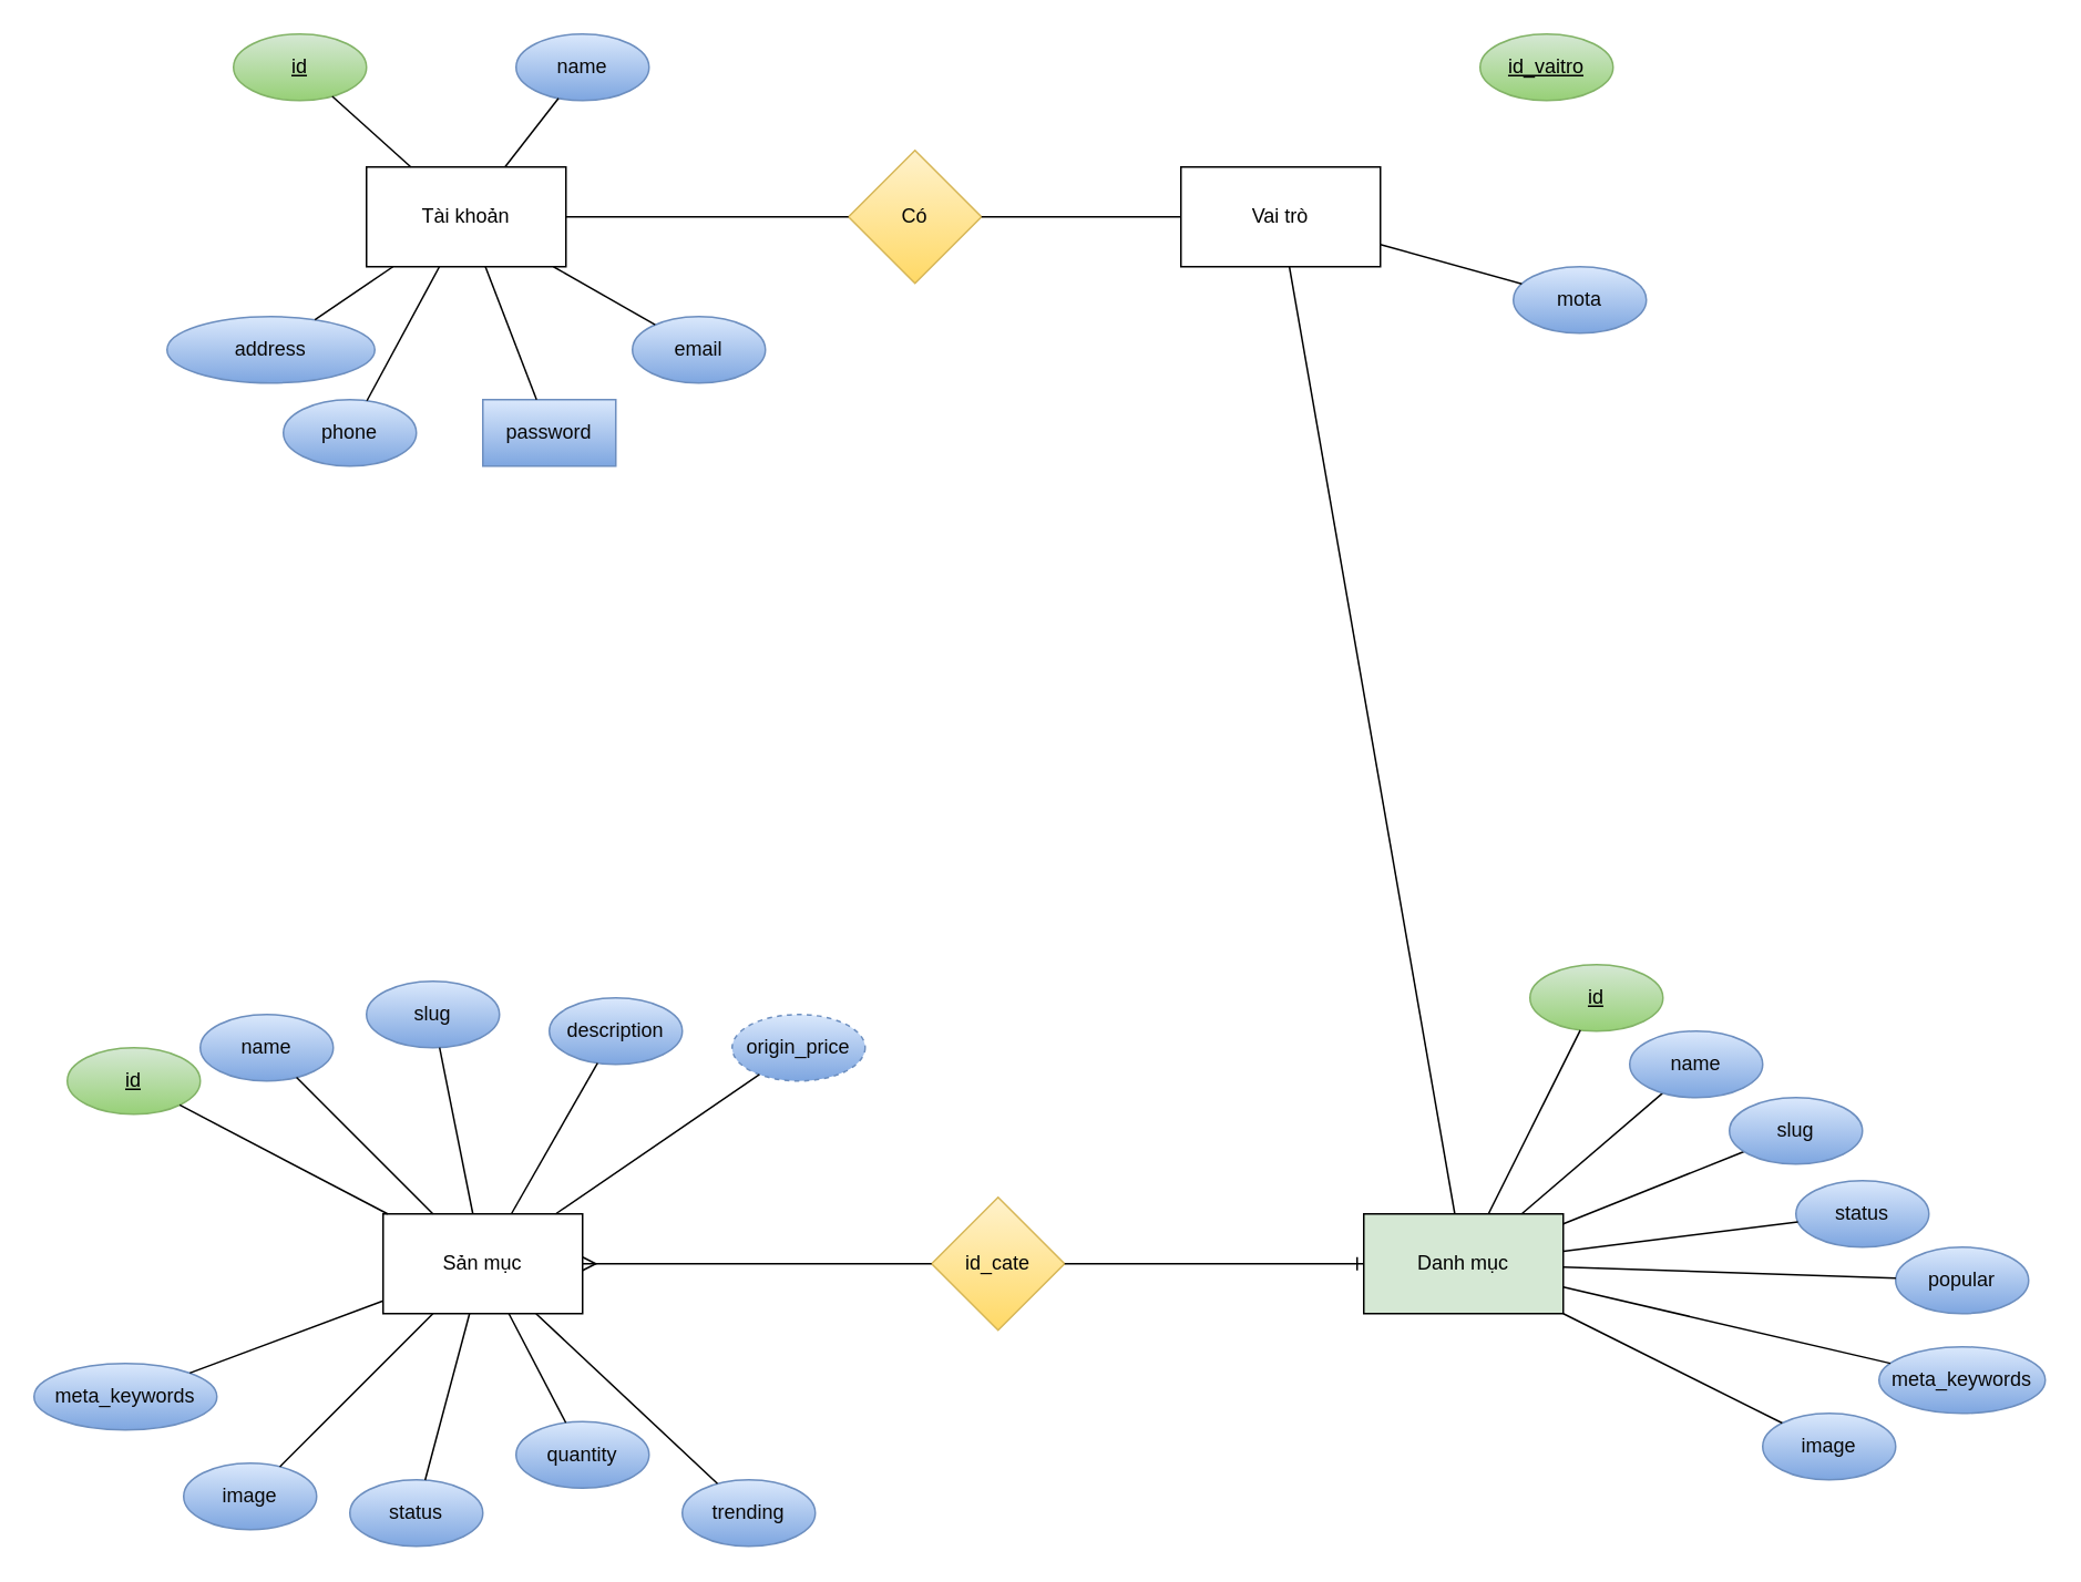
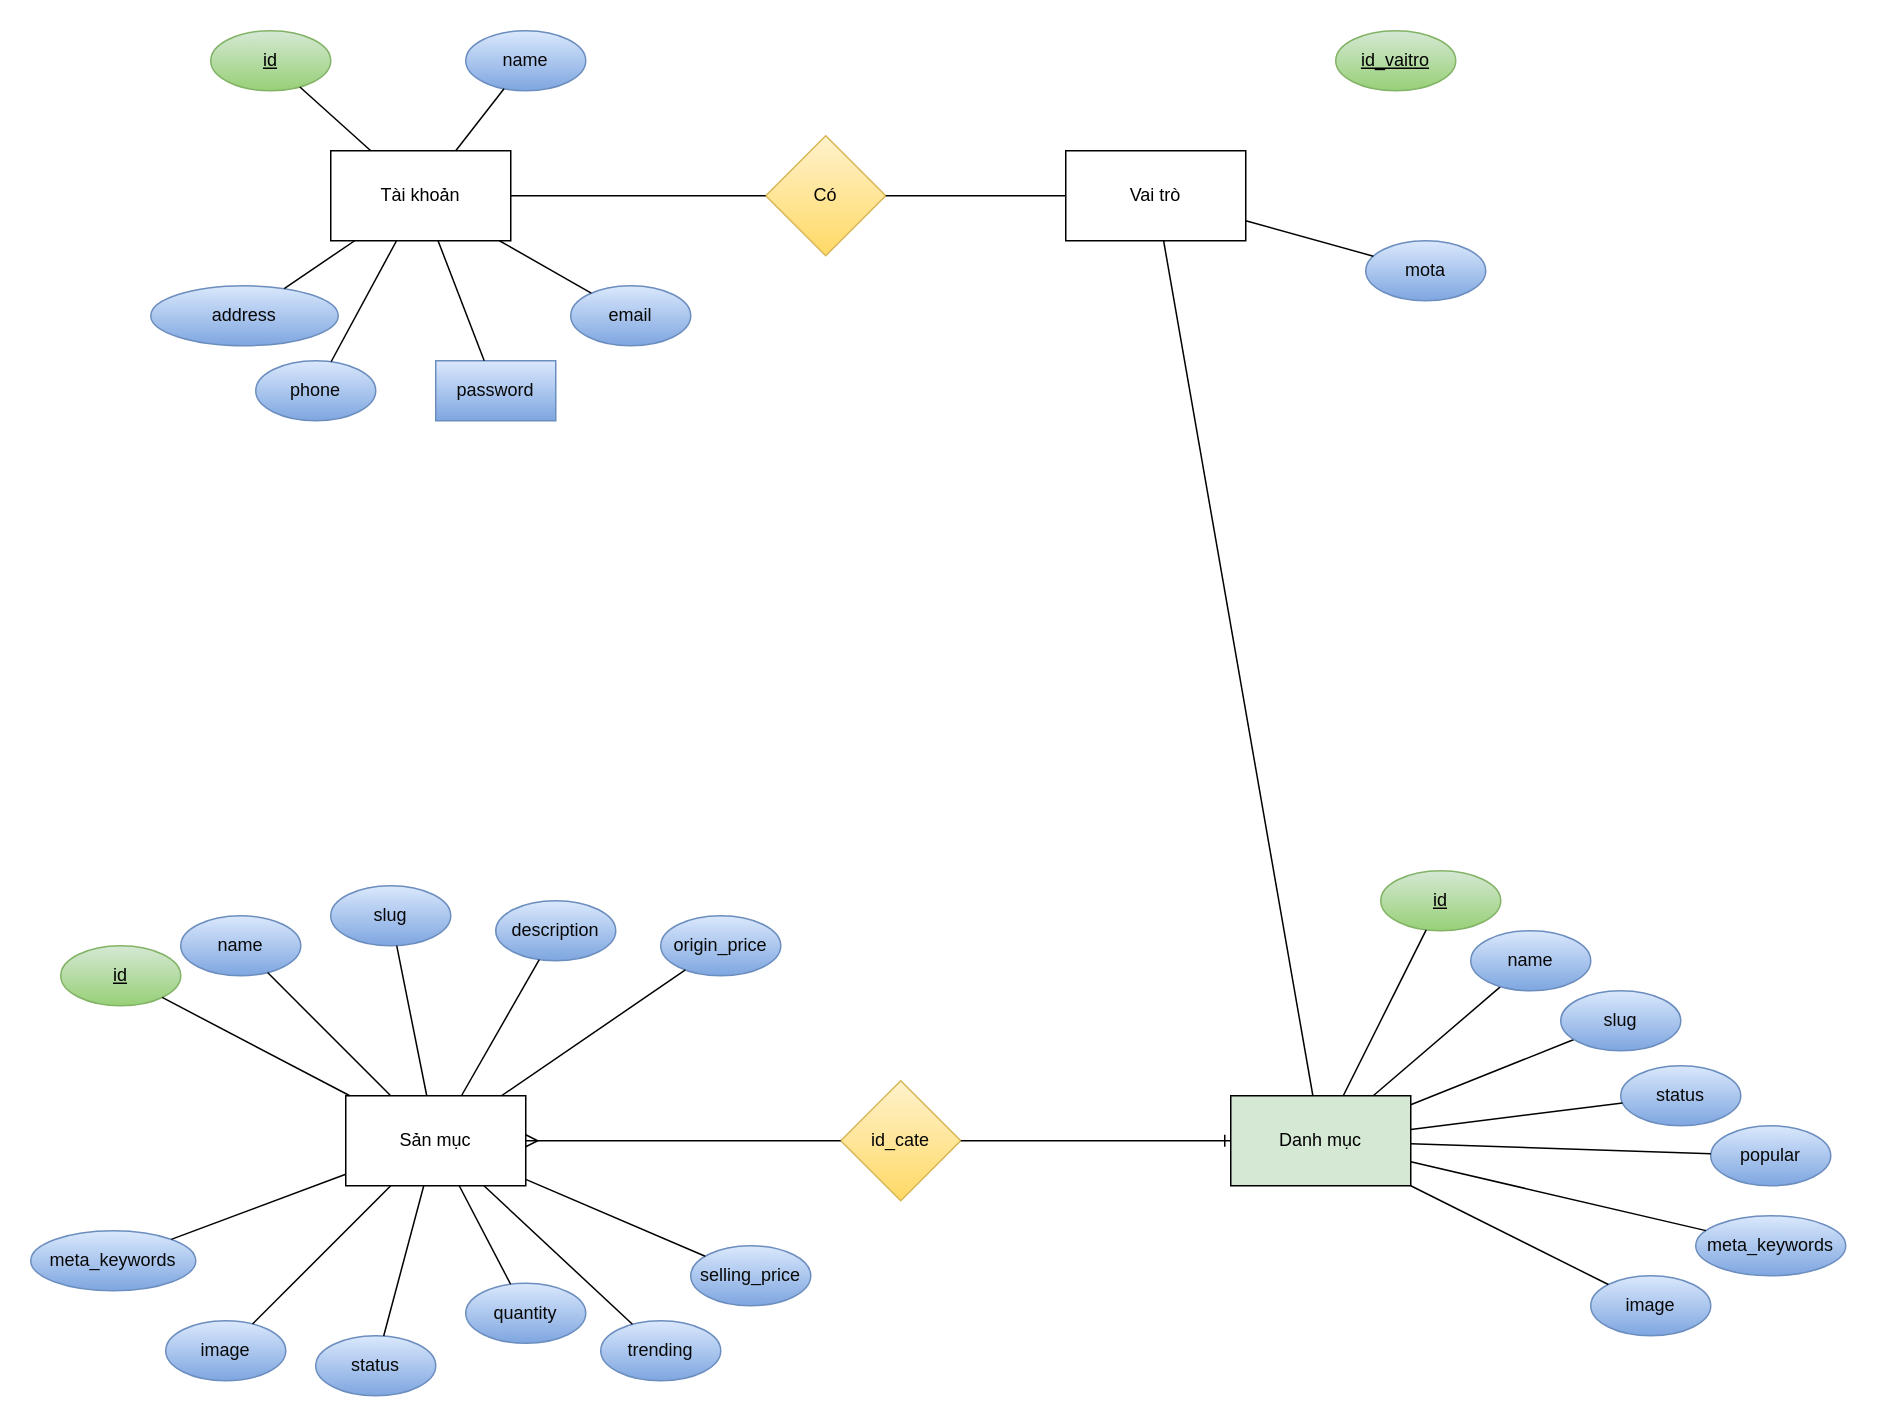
- <mxCell id="30" value="origin_price" style="ellipse;whiteSpace=wrap;html=1;fillColor=#dae8fc;gradientColor=#7ea6e0;strokeColor=#6c8ebf;fontColor=#080808;dashed=1;" parent="1" vertex="1"><mxGeometry x="440" y="610" width="80" height="40" as="geometry" /></mxCell>
+ <mxCell id="30" value="origin_price" style="ellipse;whiteSpace=wrap;html=1;fillColor=#dae8fc;gradientColor=#7ea6e0;strokeColor=#6c8ebf;fontColor=#080808;" parent="1" vertex="1"><mxGeometry x="440" y="610" width="80" height="40" as="geometry" /></mxCell>
+ <mxCell id="40" value="" style="endArrow=none;html=1;" edge="1" parent="1" source="23" target="31"><mxGeometry width="50" height="50" relative="1" as="geometry"><mxPoint x="320" y="840" as="sourcePoint" /><mxPoint x="370" y="790" as="targetPoint" /></mxGeometry></mxCell>
+ <mxCell id="31" value="selling_price" style="ellipse;whiteSpace=wrap;html=1;fillColor=#dae8fc;gradientColor=#7ea6e0;strokeColor=#6c8ebf;fontColor=#080808;" parent="1" vertex="1"><mxGeometry x="460" y="830" width="80" height="40" as="geometry" /></mxCell>
- <mxCell id="33" value="trending" style="ellipse;whiteSpace=wrap;html=1;fillColor=#dae8fc;gradientColor=#7ea6e0;strokeColor=#6c8ebf;fontColor=#080808;" parent="1" vertex="1"><mxGeometry x="410" y="890" width="80" height="40" as="geometry" /></mxCell>
+ <mxCell id="33" value="trending" style="ellipse;whiteSpace=wrap;html=1;fillColor=#dae8fc;gradientColor=#7ea6e0;strokeColor=#6c8ebf;fontColor=#080808;" parent="1" vertex="1"><mxGeometry x="400" y="880" width="80" height="40" as="geometry" /></mxCell>
